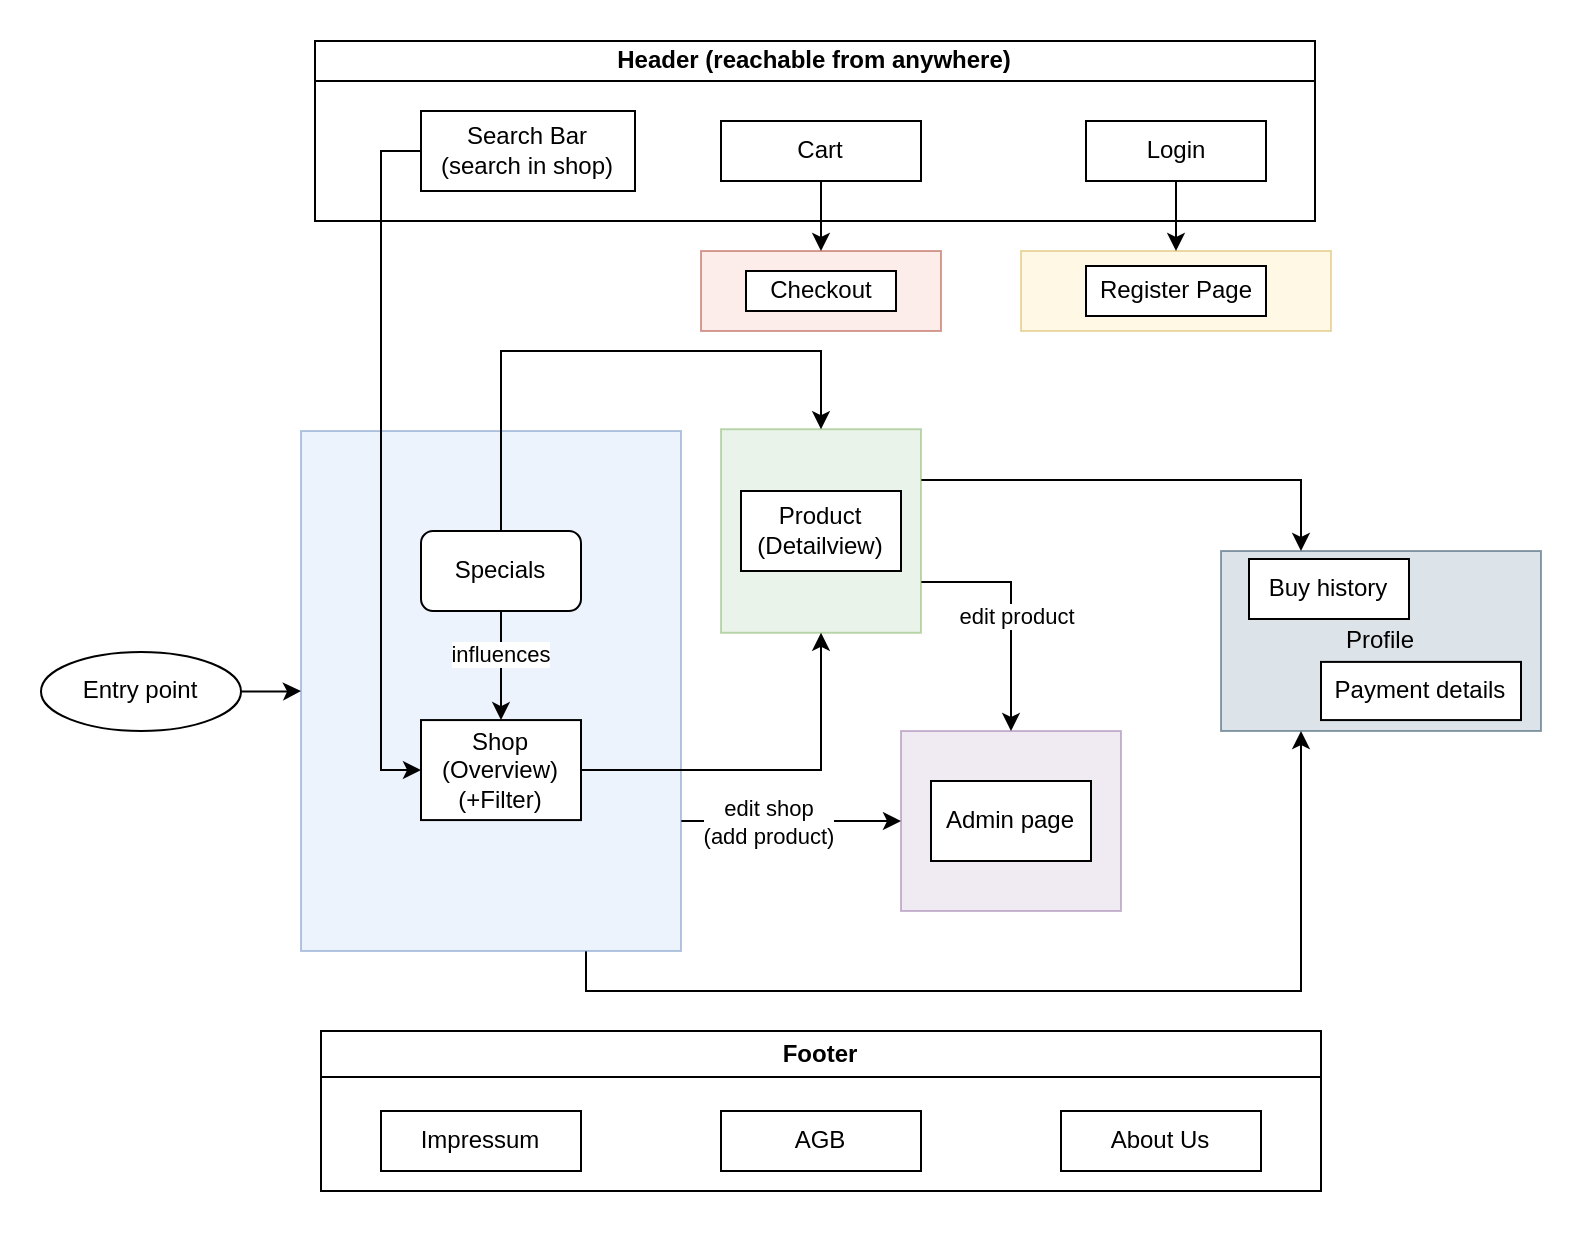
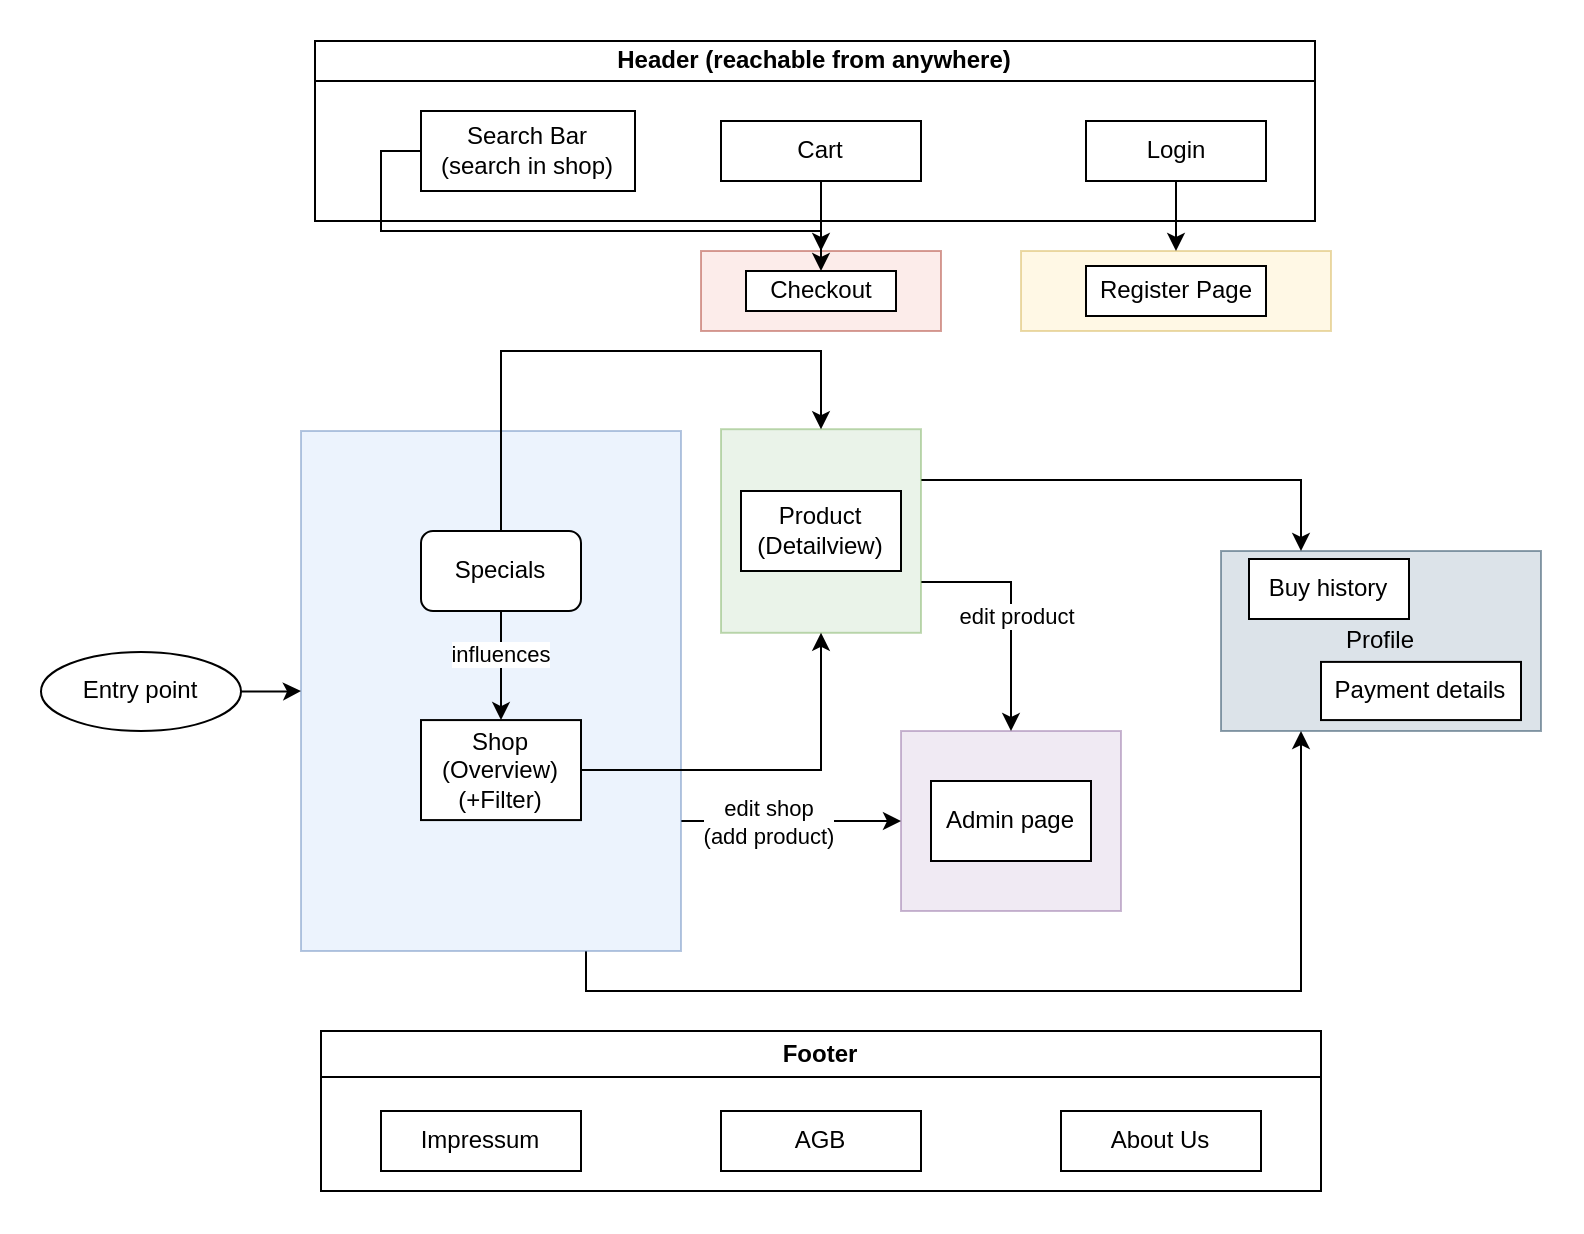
- <mxCell id="24" style="edgeStyle=orthogonalEdgeStyle;rounded=0;orthogonalLoop=1;jettySize=auto;html=1;entryX=0;entryY=0.5;entryDx=0;entryDy=0;exitX=0;exitY=0.5;exitDx=0;exitDy=0;" parent="1" source="31" target="21" edge="1"><mxGeometry relative="1" as="geometry" /></mxCell>
+ <mxCell id="24" style="edgeStyle=orthogonalEdgeStyle;rounded=0;orthogonalLoop=1;jettySize=auto;html=1;exitX=0;exitY=0.5;exitDx=0;exitDy=0;" parent="1" source="31" target="27" edge="1"><mxGeometry relative="1" as="geometry" /></mxCell>
